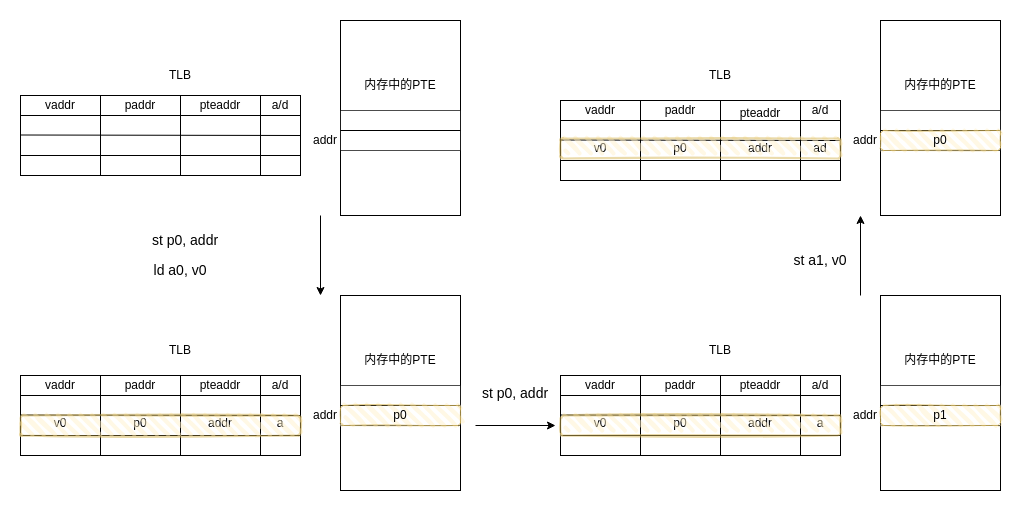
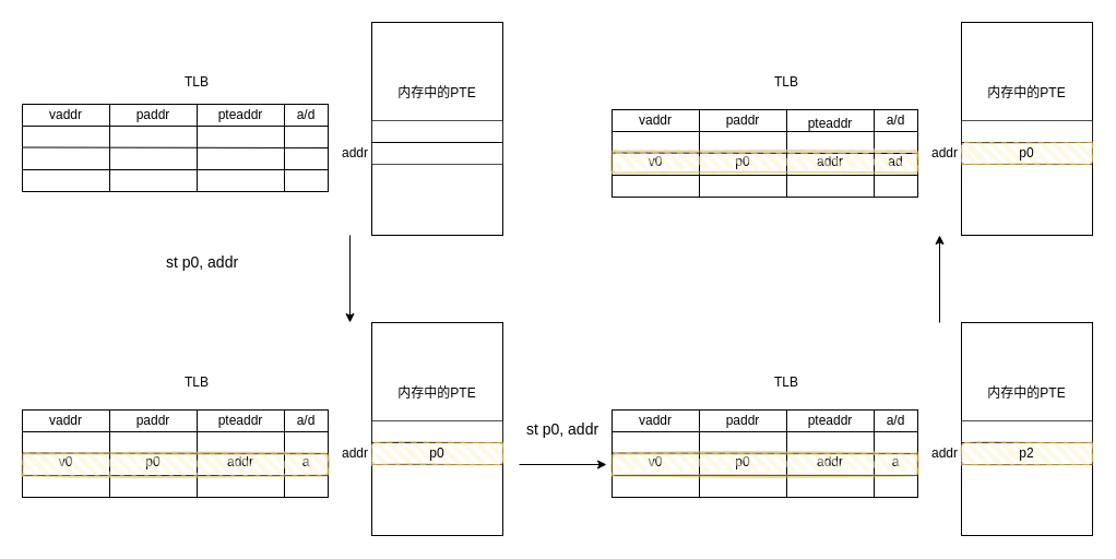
- <mxCell id="64" value="&lt;font style=&quot;font-size: 14px&quot;&gt;st a1, v0&lt;/font&gt;" style="text;html=1;strokeColor=none;fillColor=none;align=center;verticalAlign=middle;whiteSpace=wrap;rounded=0;opacity=50;" vertex="1" parent="1"><mxGeometry x="755" y="245" width="130" height="30" as="geometry" /></mxCell>
- <mxCell id="39" value="&lt;font style=&quot;font-size: 14px&quot;&gt;ld a0, v0&lt;/font&gt;" style="text;html=1;strokeColor=none;fillColor=none;align=center;verticalAlign=middle;whiteSpace=wrap;rounded=0;opacity=50;" vertex="1" parent="1"><mxGeometry x="115" y="255" width="130" height="30" as="geometry" /></mxCell>
- <mxCell id="48" value="p1" style="rounded=1;whiteSpace=wrap;html=1;strokeWidth=1;fillWeight=4;hachureGap=8;hachureAngle=45;fillColor=#fff2cc;sketch=1;opacity=50;strokeColor=#d6b656;" vertex="1" parent="1"><mxGeometry x="880" y="405" width="120" height="20" as="geometry" /></mxCell>
+ <mxCell id="48" value="p2" style="rounded=1;whiteSpace=wrap;html=1;strokeWidth=1;fillWeight=4;hachureGap=8;hachureAngle=45;fillColor=#fff2cc;sketch=1;opacity=50;strokeColor=#d6b656;" vertex="1" parent="1"><mxGeometry x="880" y="405" width="120" height="20" as="geometry" /></mxCell>
